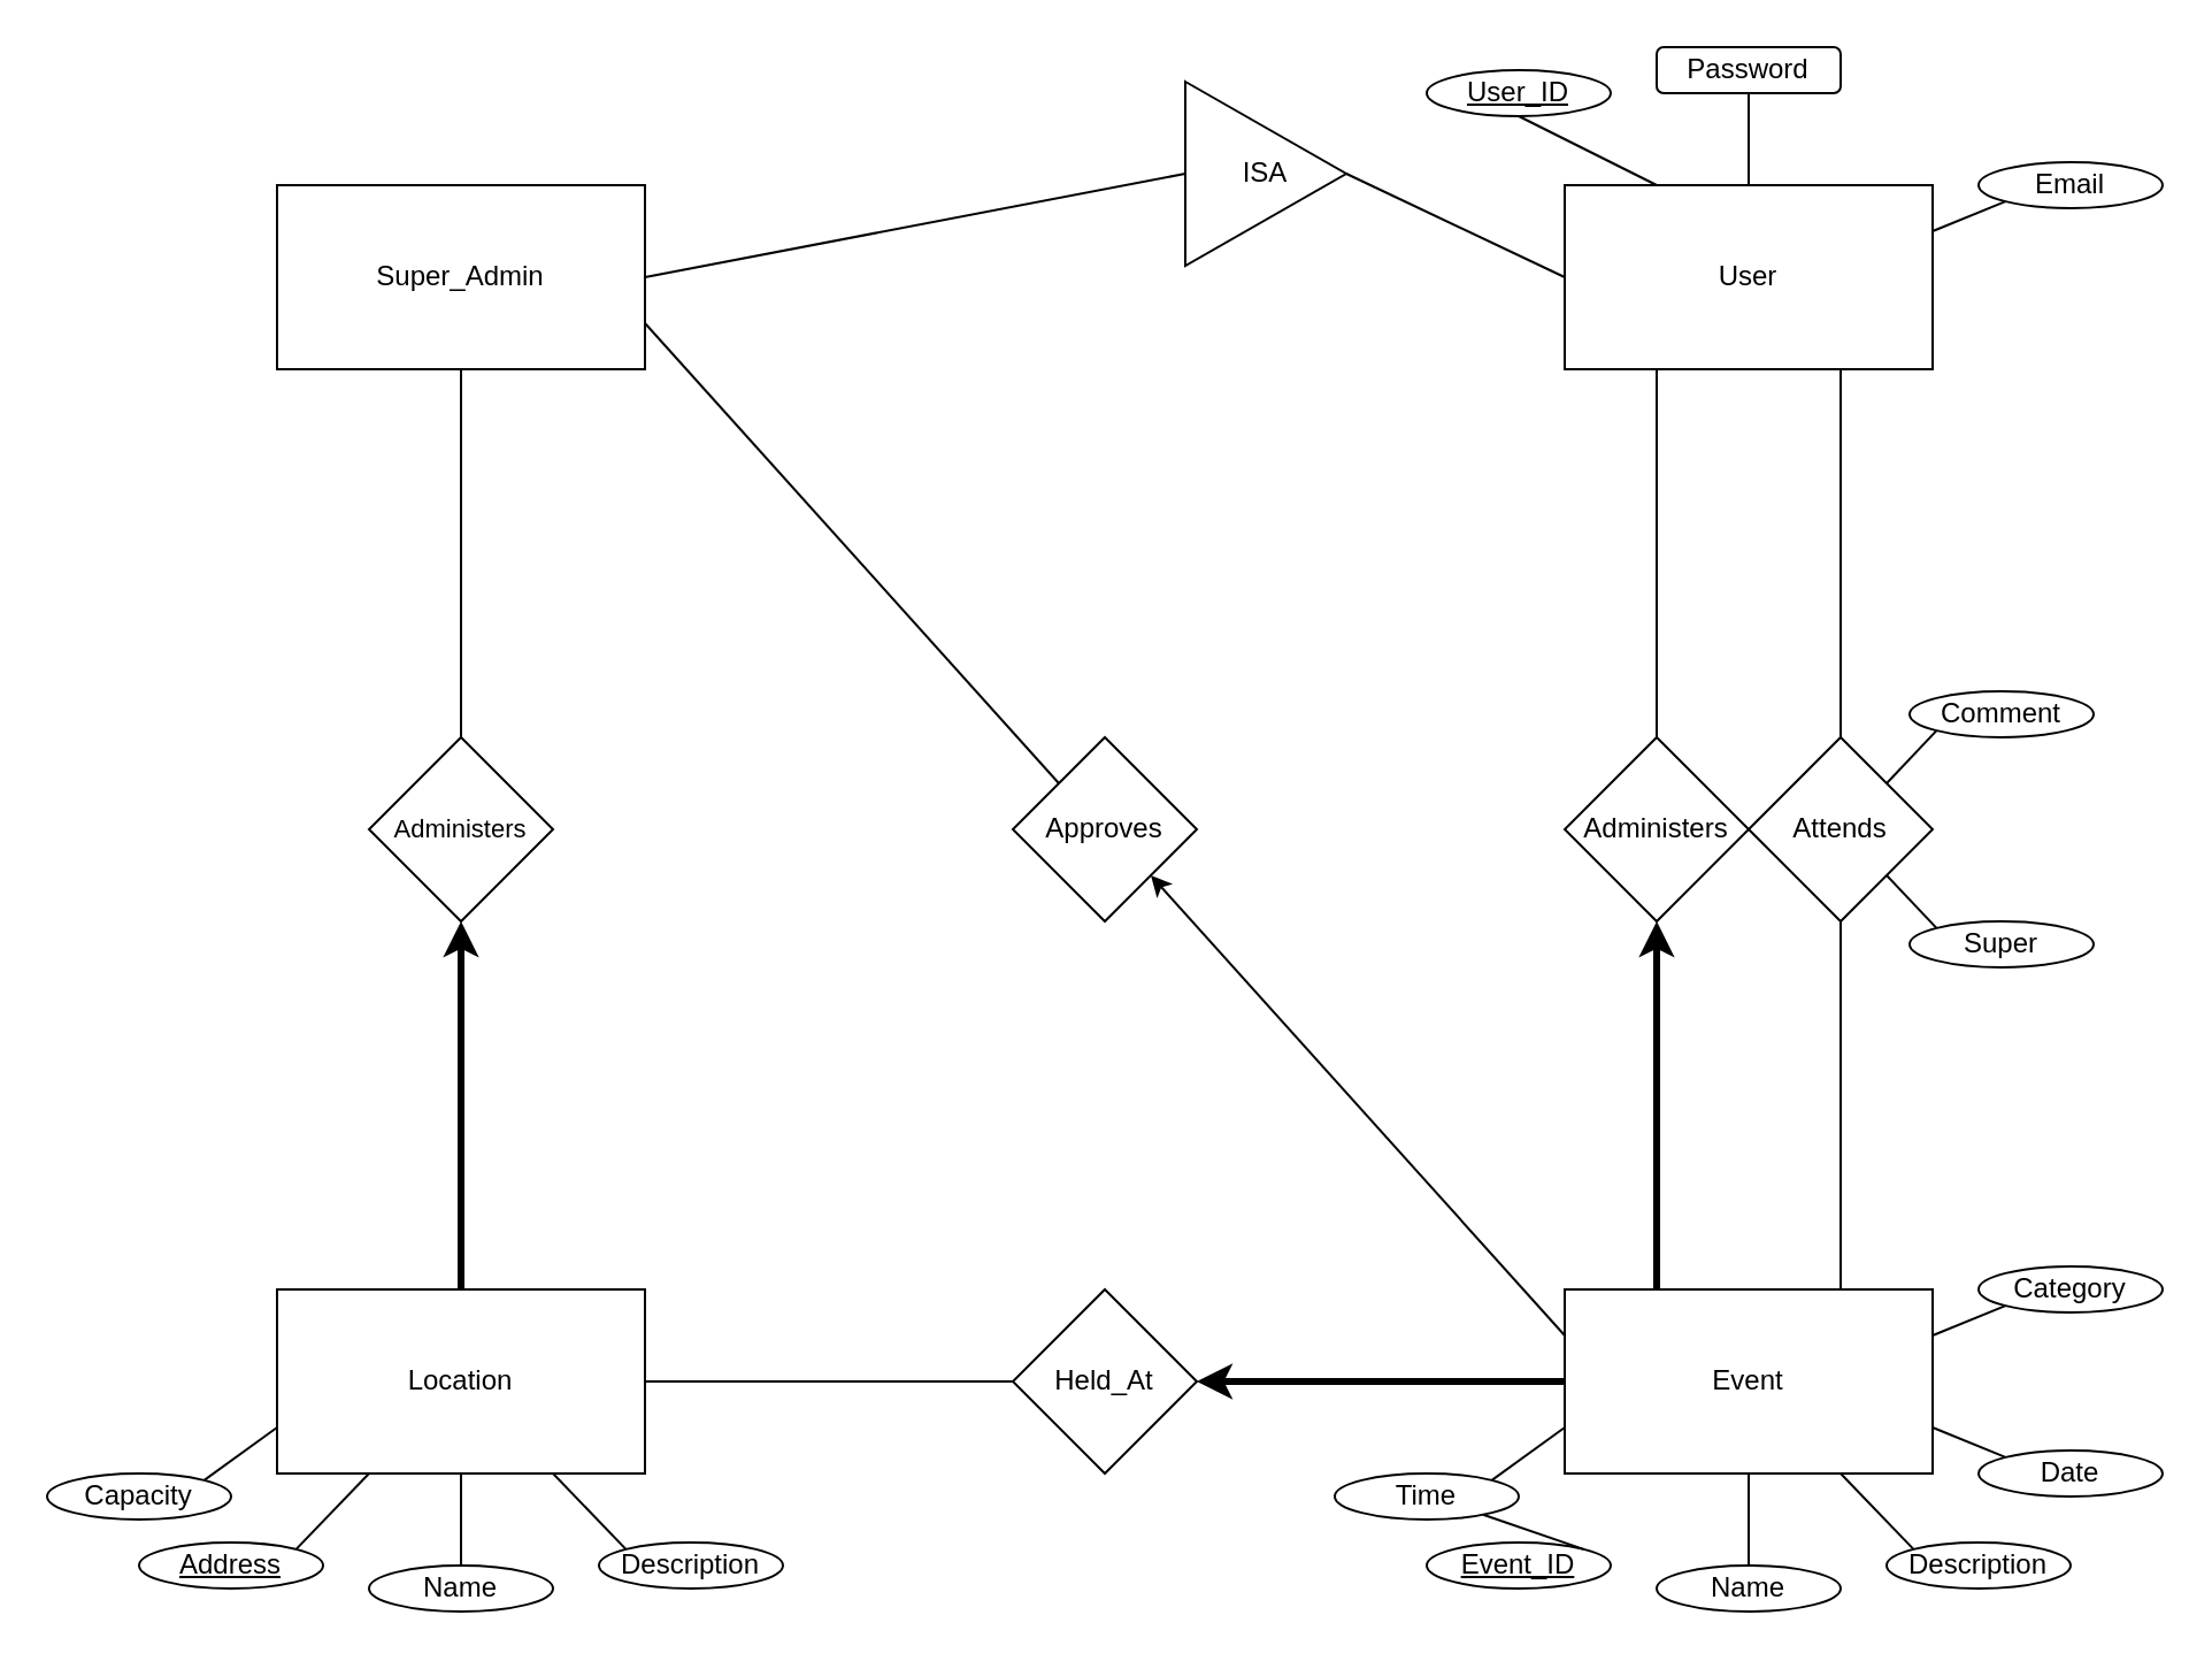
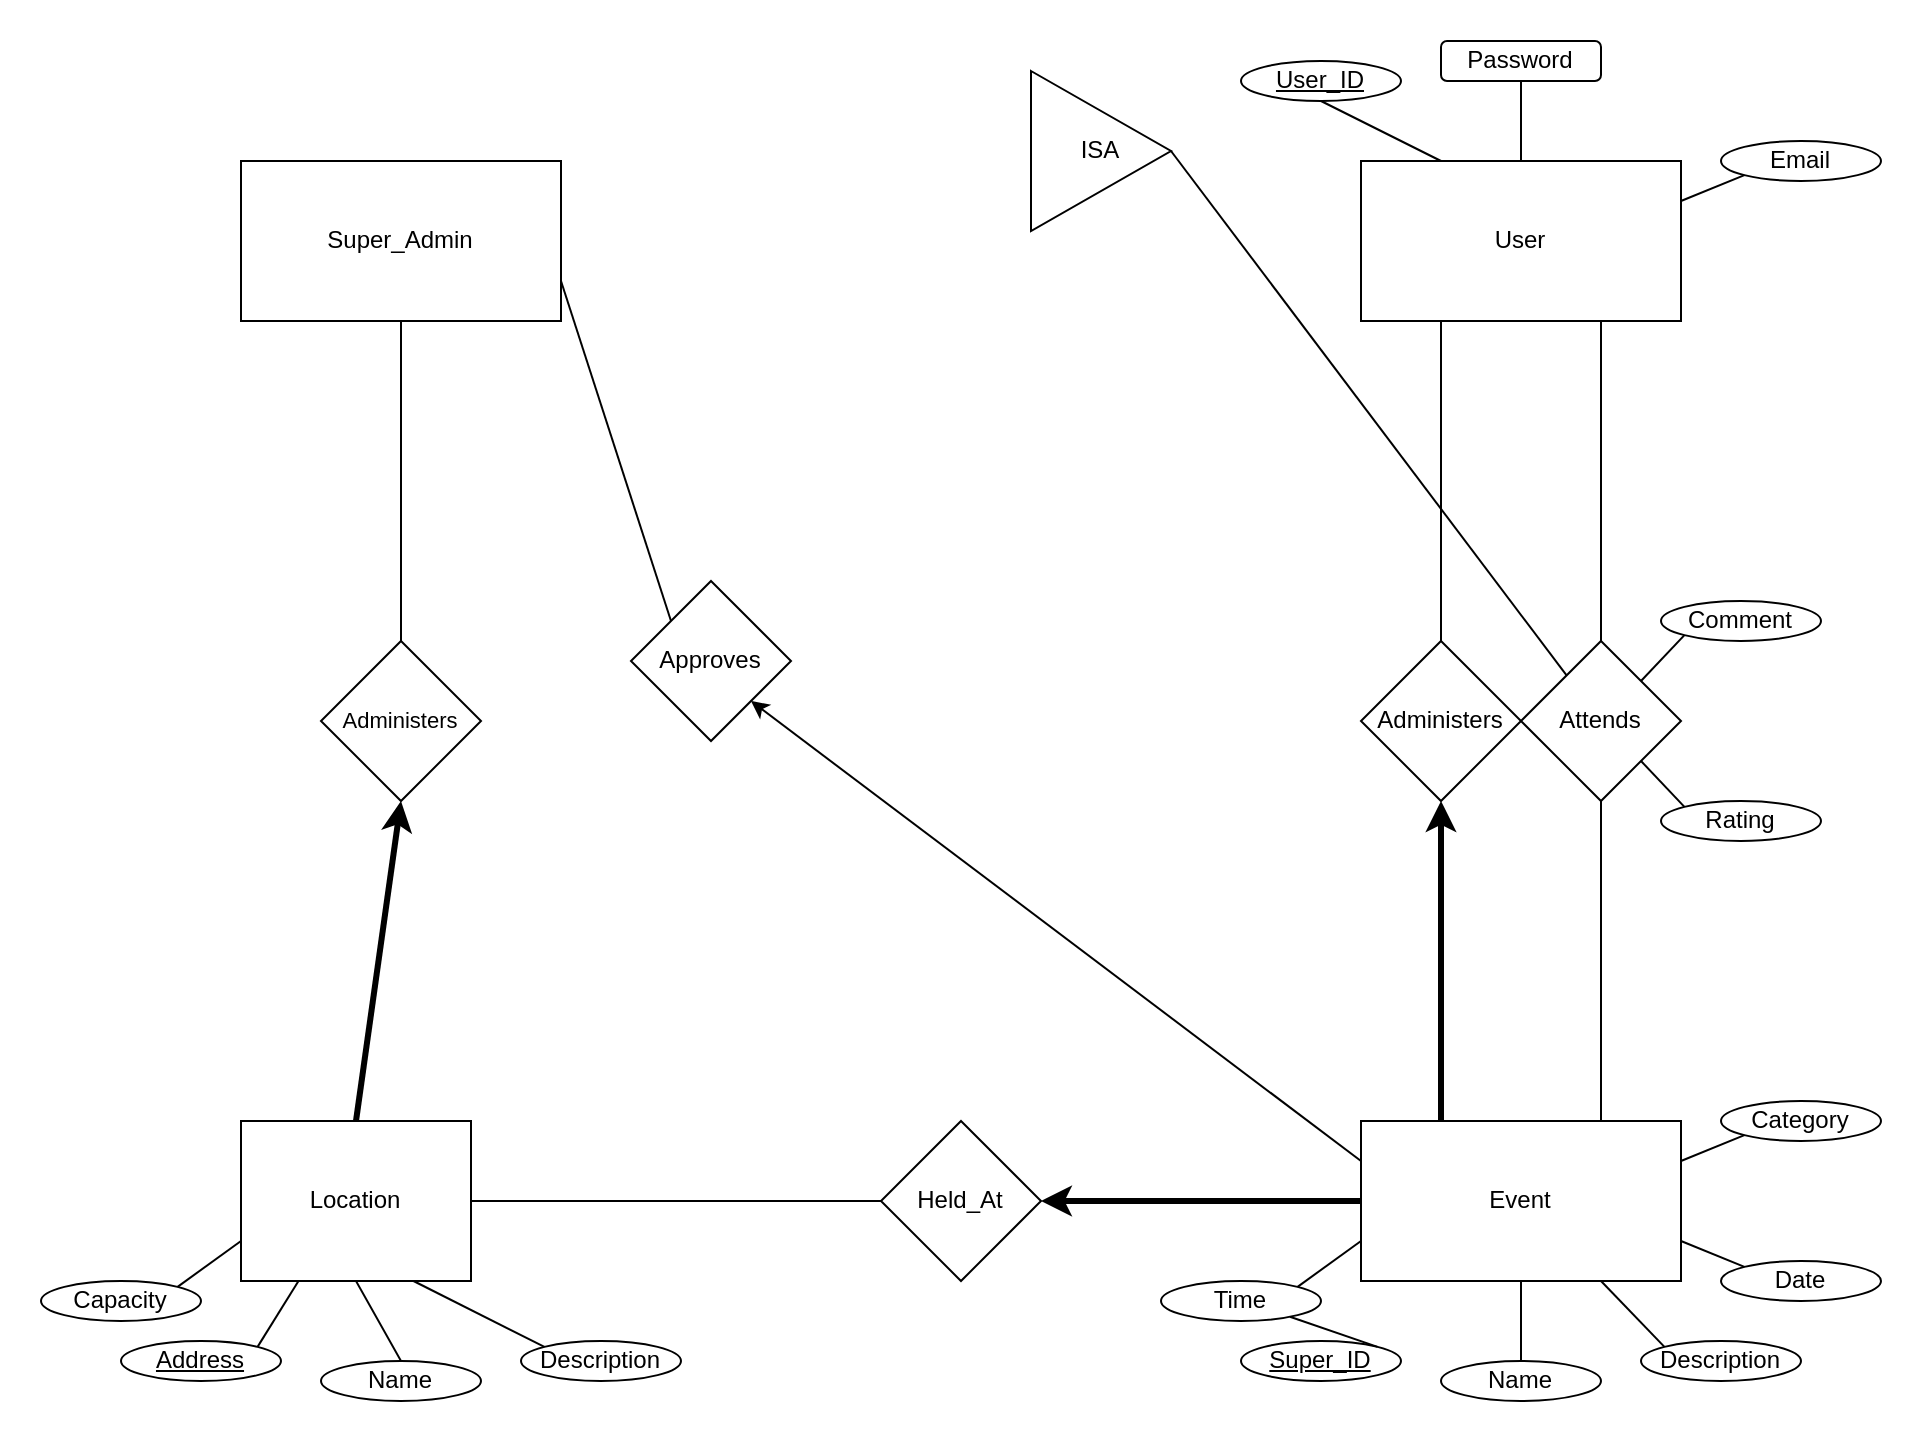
- <mxCell id="50" value="" style="endArrow=none;html=1;strokeWidth=1;entryX=0;entryY=0.5;entryDx=0;entryDy=0;exitX=1;exitY=0.5;exitDx=0;exitDy=0;" edge="1" parent="1" source="4" target="48"><mxGeometry width="50" height="50" relative="1" as="geometry"><mxPoint x="370" y="110" as="sourcePoint" /><mxPoint x="420" y="60" as="targetPoint" /></mxGeometry></mxCell>
- <mxCell id="49" value="" style="endArrow=none;html=1;strokeWidth=1;entryX=0;entryY=0.5;entryDx=0;entryDy=0;exitX=1;exitY=0.5;exitDx=0;exitDy=0;" edge="1" parent="1" source="48" target="8"><mxGeometry width="50" height="50" relative="1" as="geometry"><mxPoint x="460" y="50" as="sourcePoint" /><mxPoint x="510" y="0" as="targetPoint" /></mxGeometry></mxCell>
+ <mxCell id="49" value="" style="endArrow=none;html=1;strokeWidth=1;exitX=1;exitY=0.5;exitDx=0;exitDy=0;" edge="1" parent="1" source="48" target="7"><mxGeometry width="50" height="50" relative="1" as="geometry"><mxPoint x="460" y="50" as="sourcePoint" /><mxPoint x="510" y="0" as="targetPoint" /></mxGeometry></mxCell>
- <mxCell id="51" value="Approves" style="rhombus;whiteSpace=wrap;html=1;" vertex="1" parent="1"><mxGeometry x="440" y="320" width="80" height="80" as="geometry" /></mxCell>
+ <mxCell id="51" value="Approves" style="rhombus;whiteSpace=wrap;html=1;" vertex="1" parent="1"><mxGeometry x="315" y="290" width="80" height="80" as="geometry" /></mxCell>
- <mxCell id="18" value="Super" style="ellipse;whiteSpace=wrap;html=1;fontStyle=0" parent="1" vertex="1"><mxGeometry x="830" y="400" width="80" height="20" as="geometry" /></mxCell>
+ <mxCell id="18" value="Rating" style="ellipse;whiteSpace=wrap;html=1;fontStyle=0" parent="1" vertex="1"><mxGeometry x="830" y="400" width="80" height="20" as="geometry" /></mxCell>
- <mxCell id="3" value="Location" style="rounded=0;whiteSpace=wrap;html=1;" parent="1" vertex="1"><mxGeometry x="120" y="560" width="160" height="80" as="geometry" /></mxCell>
+ <mxCell id="3" value="Location" style="rounded=0;whiteSpace=wrap;html=1;" parent="1" vertex="1"><mxGeometry x="120" y="560" width="115" height="80" as="geometry" /></mxCell>
- <mxCell id="20" value="Event_ID" style="ellipse;whiteSpace=wrap;html=1;fontStyle=4" parent="1" vertex="1"><mxGeometry x="620" y="670" width="80" height="20" as="geometry" /></mxCell>
+ <mxCell id="20" value="Super_ID" style="ellipse;whiteSpace=wrap;html=1;fontStyle=4" parent="1" vertex="1"><mxGeometry x="620" y="670" width="80" height="20" as="geometry" /></mxCell>
